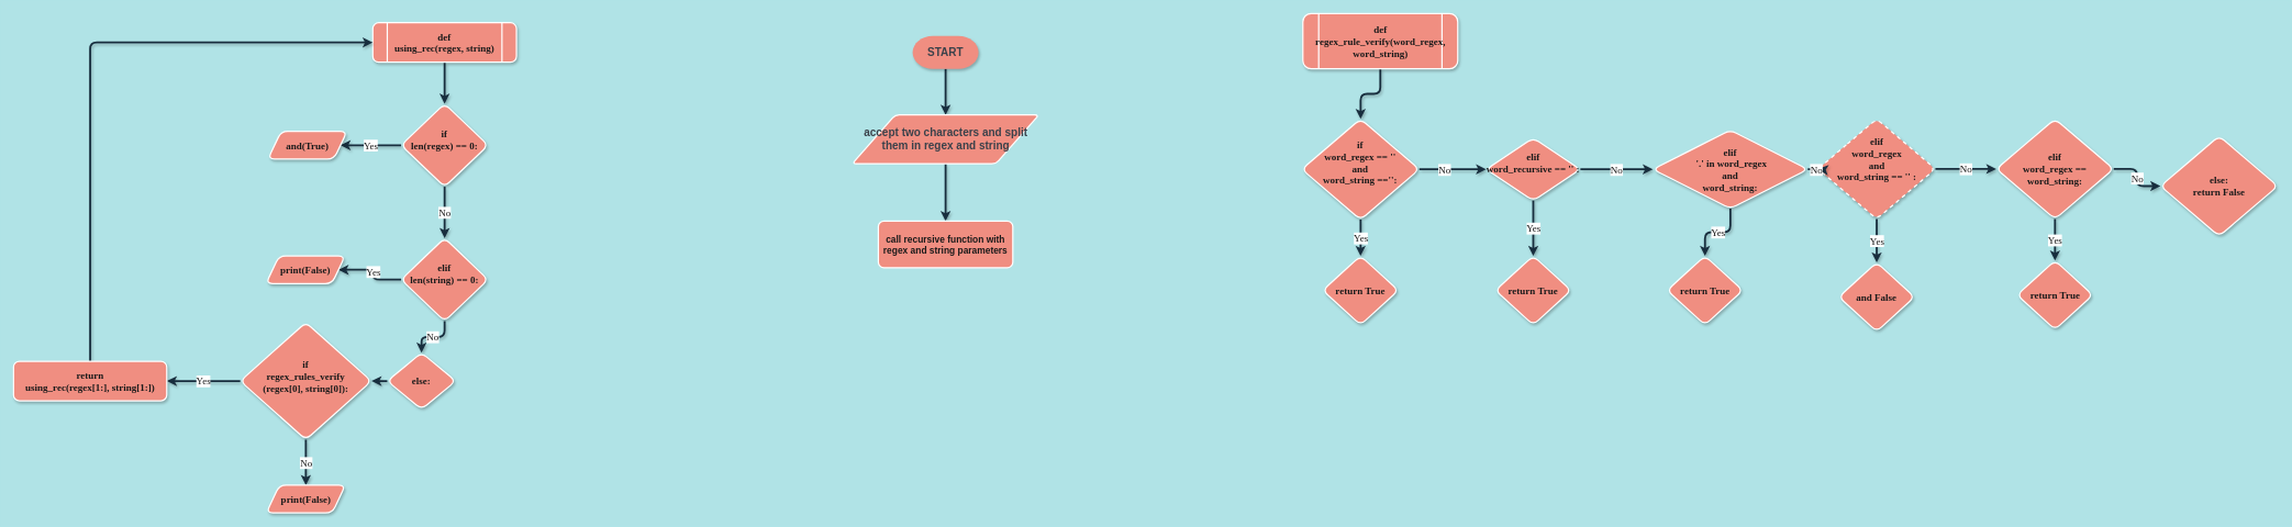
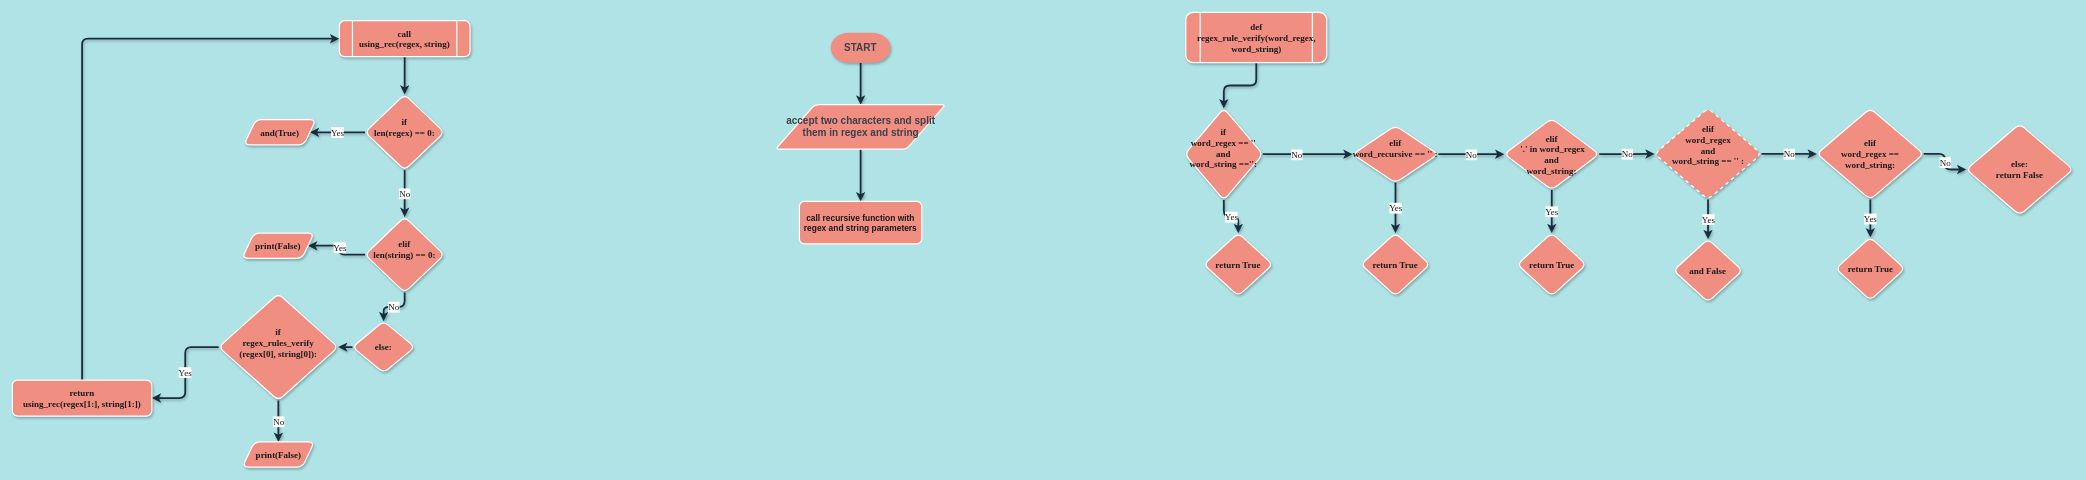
- <mxCell id="32" value="&lt;b&gt;def&lt;br&gt;using_rec(regex, string)&lt;/b&gt;" style="shape=process;whiteSpace=wrap;html=1;backgroundOutline=1;rounded=1;shadow=1;glass=0;labelBackgroundColor=none;labelBorderColor=none;comic=0;sketch=0;fontFamily=Verdana;fontSize=15;fontColor=#1A1A1A;strokeColor=#FFFFFF;strokeWidth=2;fillColor=#F08E81;" parent="1" vertex="1"><mxGeometry x="565" y="34" width="218" height="60" as="geometry" /></mxCell>
+ <mxCell id="32" value="&lt;b&gt;call&lt;br&gt;using_rec(regex, string)&lt;/b&gt;" style="shape=process;whiteSpace=wrap;html=1;backgroundOutline=1;rounded=1;shadow=1;glass=0;labelBackgroundColor=none;labelBorderColor=none;comic=0;sketch=0;fontFamily=Verdana;fontSize=15;fontColor=#1A1A1A;strokeColor=#FFFFFF;strokeWidth=2;fillColor=#F08E81;" parent="1" vertex="1"><mxGeometry x="565" y="34" width="218" height="60" as="geometry" /></mxCell>
- <mxCell id="11" value="if&lt;br&gt;word_regex == ''&lt;br&gt;and&lt;br&gt;word_string =='':" style="rhombus;whiteSpace=wrap;html=1;fontSize=15;fontFamily=Verdana;fillColor=#F08E81;strokeColor=#FFFFFF;fontColor=#1A1A1A;rounded=1;labelBackgroundColor=none;labelBorderColor=none;comic=0;sketch=0;strokeWidth=2;fontStyle=1;shadow=1;glass=0;spacingTop=-21;" parent="1" vertex="1"><mxGeometry x="1974.38" y="180" width="178.25" height="153" as="geometry" /></mxCell>
+ <mxCell id="11" value="if&lt;br&gt;word_regex == ''&lt;br&gt;and&lt;br&gt;word_string =='':" style="rhombus;whiteSpace=wrap;html=1;fontSize=15;fontFamily=Verdana;fillColor=#F08E81;strokeColor=#FFFFFF;fontColor=#1A1A1A;rounded=1;labelBackgroundColor=none;labelBorderColor=none;comic=0;sketch=0;strokeWidth=2;fontStyle=1;shadow=1;glass=0;spacingTop=-21;" parent="1" vertex="1"><mxGeometry x="1974.38" y="180" width="130" height="153" as="geometry" /></mxCell>
- <mxCell id="20" value="elif&lt;br&gt;&amp;nbsp;'.' in word_regex &lt;br&gt;and &lt;br&gt;word_string:" style="rhombus;whiteSpace=wrap;html=1;fontSize=15;fontFamily=Verdana;fillColor=#F08E81;strokeColor=#FFFFFF;fontColor=#1A1A1A;rounded=1;labelBackgroundColor=none;labelBorderColor=none;comic=0;sketch=0;strokeWidth=2;fontStyle=1;shadow=1;glass=0;" parent="1" vertex="1"><mxGeometry x="2507" y="197" width="235" height="119" as="geometry" /></mxCell>
+ <mxCell id="20" value="elif&lt;br&gt;&amp;nbsp;'.' in word_regex &lt;br&gt;and &lt;br&gt;word_string:" style="rhombus;whiteSpace=wrap;html=1;fontSize=15;fontFamily=Verdana;fillColor=#F08E81;strokeColor=#FFFFFF;fontColor=#1A1A1A;rounded=1;labelBackgroundColor=none;labelBorderColor=none;comic=0;sketch=0;strokeWidth=2;fontStyle=1;shadow=1;glass=0;" parent="1" vertex="1"><mxGeometry x="2507" y="197" width="158" height="119" as="geometry" /></mxCell>
- <mxCell id="47" value="return&lt;br&gt;using_rec(regex[1:], string[1:])" style="whiteSpace=wrap;html=1;fontSize=15;fontFamily=Verdana;fillColor=#F08E81;strokeColor=#FFFFFF;fontColor=#1A1A1A;rounded=1;shadow=1;glass=0;labelBackgroundColor=none;labelBorderColor=none;comic=0;sketch=0;strokeWidth=2;spacing=0;spacingTop=0;fontStyle=1" vertex="1" parent="1"><mxGeometry x="20" y="548" width="232.5" height="60" as="geometry" /></mxCell>
+ <mxCell id="47" value="return&lt;br&gt;using_rec(regex[1:], string[1:])" style="whiteSpace=wrap;html=1;fontSize=15;fontFamily=Verdana;fillColor=#F08E81;strokeColor=#FFFFFF;fontColor=#1A1A1A;rounded=1;shadow=1;glass=0;labelBackgroundColor=none;labelBorderColor=none;comic=0;sketch=0;strokeWidth=2;spacing=0;spacingTop=0;fontStyle=1" vertex="1" parent="1"><mxGeometry x="20" y="633" width="232.5" height="60" as="geometry" /></mxCell>
